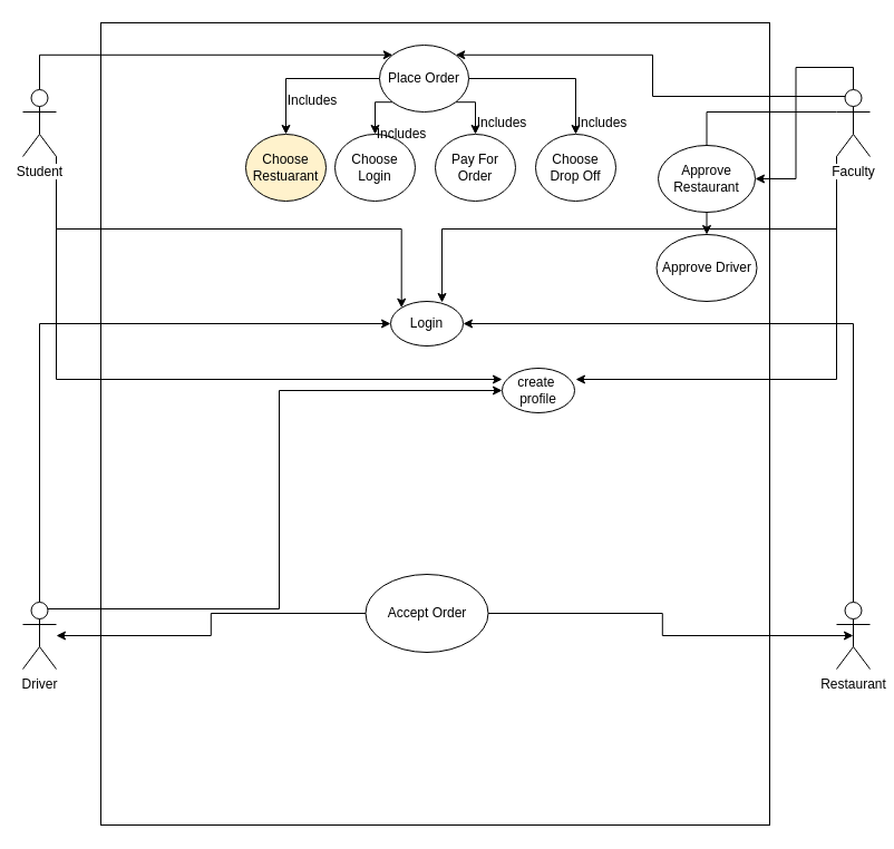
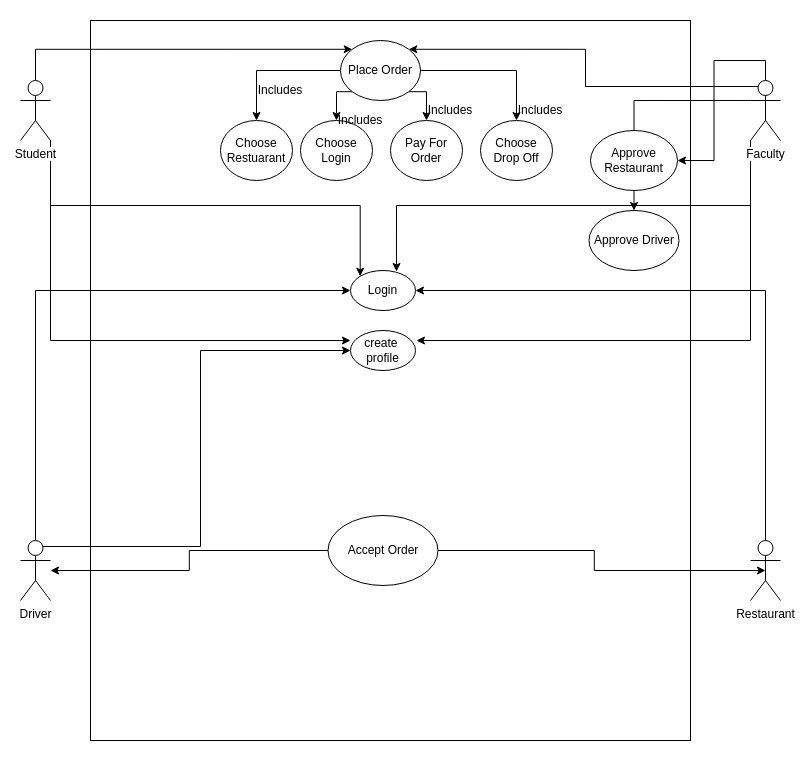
- <mxCell id="29" value="Choose Restuarant" style="ellipse;whiteSpace=wrap;html=1;fillColor=#fff2cc;" vertex="1" parent="1"><mxGeometry x="220" y="120" width="72" height="60" as="geometry" /></mxCell>
+ <mxCell id="29" value="Choose Restuarant" style="ellipse;whiteSpace=wrap;html=1;" vertex="1" parent="1"><mxGeometry x="220" y="120" width="72" height="60" as="geometry" /></mxCell>
- <mxCell id="19" value="create&amp;nbsp;&lt;br&gt;profile" style="ellipse;whiteSpace=wrap;html=1;" vertex="1" parent="1"><mxGeometry x="450" y="330" width="65" height="40" as="geometry" /></mxCell>
+ <mxCell id="19" value="create&amp;nbsp;&lt;br&gt;profile" style="ellipse;whiteSpace=wrap;html=1;" vertex="1" parent="1"><mxGeometry x="350" y="330" width="65" height="40" as="geometry" /></mxCell>
